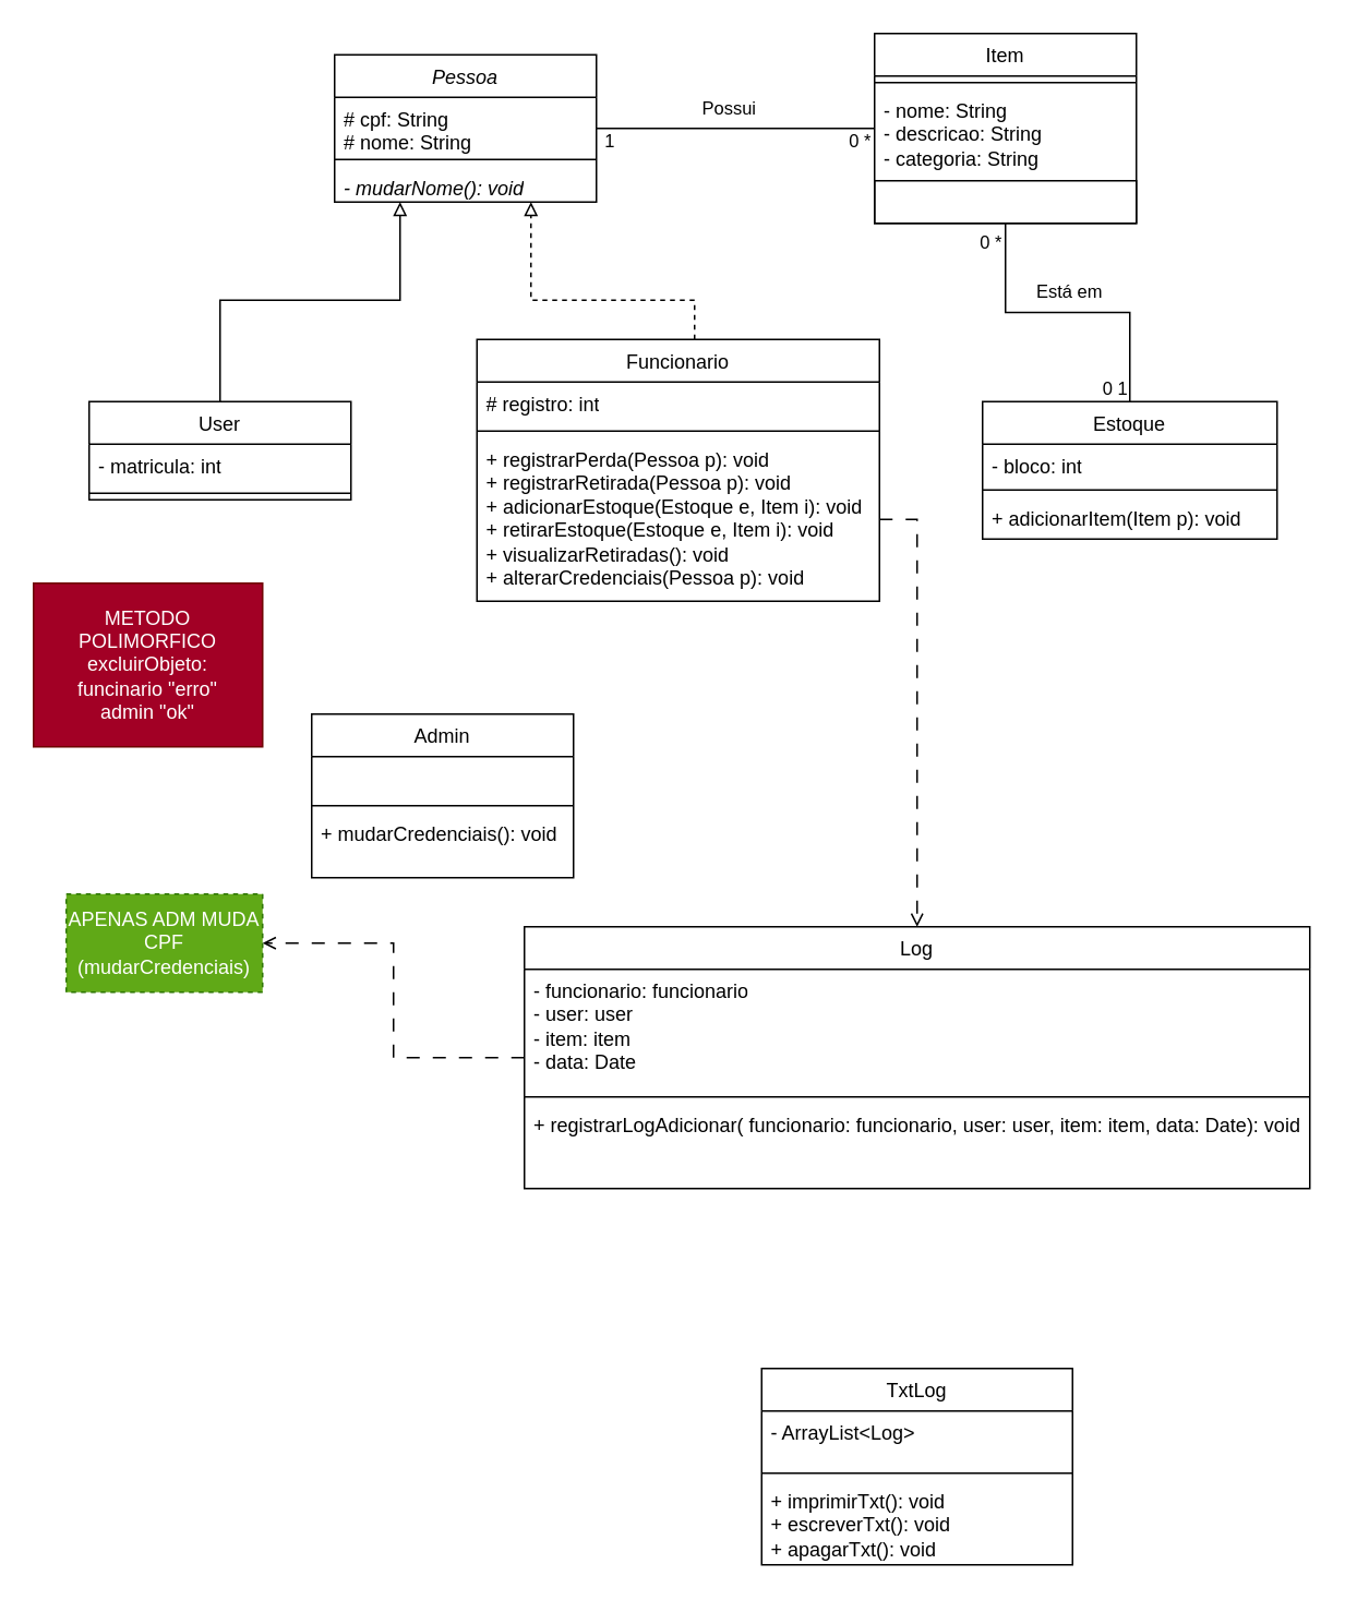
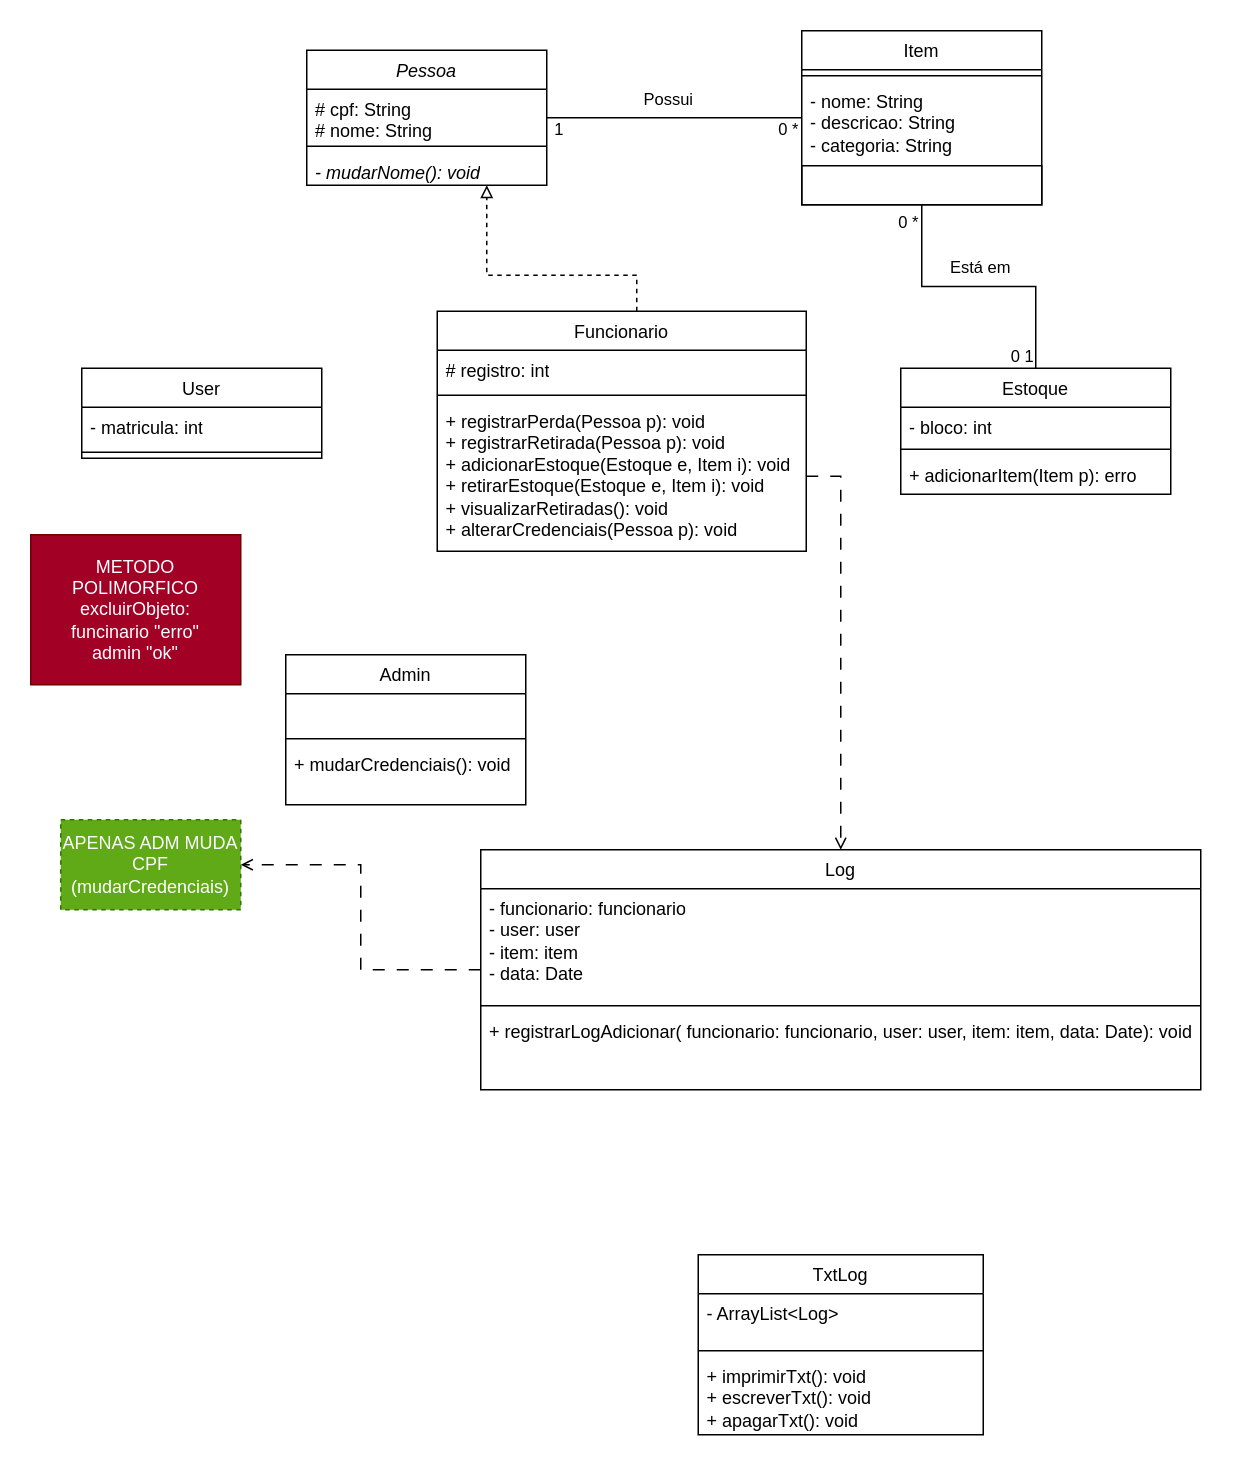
- <mxCell id="2" style="edgeStyle=orthogonalEdgeStyle;rounded=0;orthogonalLoop=1;jettySize=auto;html=1;entryX=0.5;entryY=0;entryDx=0;entryDy=0;endArrow=none;endFill=0;startArrow=block;startFill=0;" parent="1" source="7" target="11" edge="1"><mxGeometry relative="1" as="geometry"><Array as="points"><mxPoint x="244" y="183" /><mxPoint x="134" y="183" /></Array></mxGeometry></mxCell>
- <mxCell id="34" value="+ adicionarItem(Item p): void" style="text;strokeColor=none;fillColor=none;align=left;verticalAlign=top;spacingLeft=4;spacingRight=4;overflow=hidden;rotatable=0;points=[[0,0.5],[1,0.5]];portConstraint=eastwest;whiteSpace=wrap;html=1;" parent="31" vertex="1"><mxGeometry y="58" width="180" height="26" as="geometry" /></mxCell>
+ <mxCell id="34" value="+ adicionarItem(Item p): erro" style="text;strokeColor=none;fillColor=none;align=left;verticalAlign=top;spacingLeft=4;spacingRight=4;overflow=hidden;rotatable=0;points=[[0,0.5],[1,0.5]];portConstraint=eastwest;whiteSpace=wrap;html=1;" parent="31" vertex="1"><mxGeometry y="58" width="180" height="26" as="geometry" /></mxCell>
